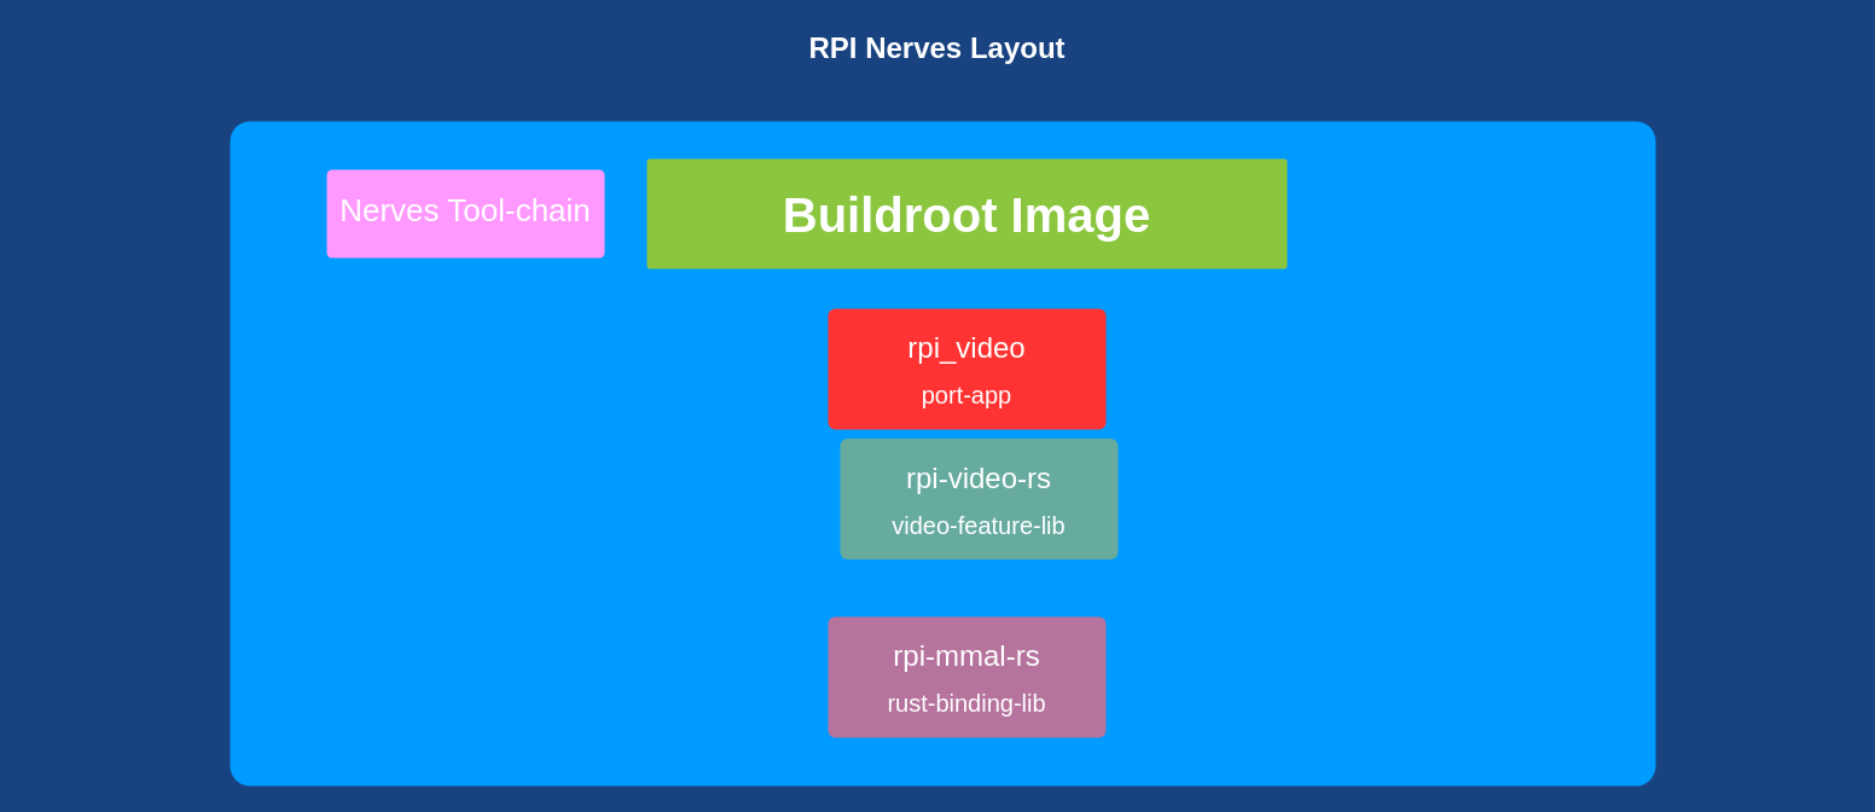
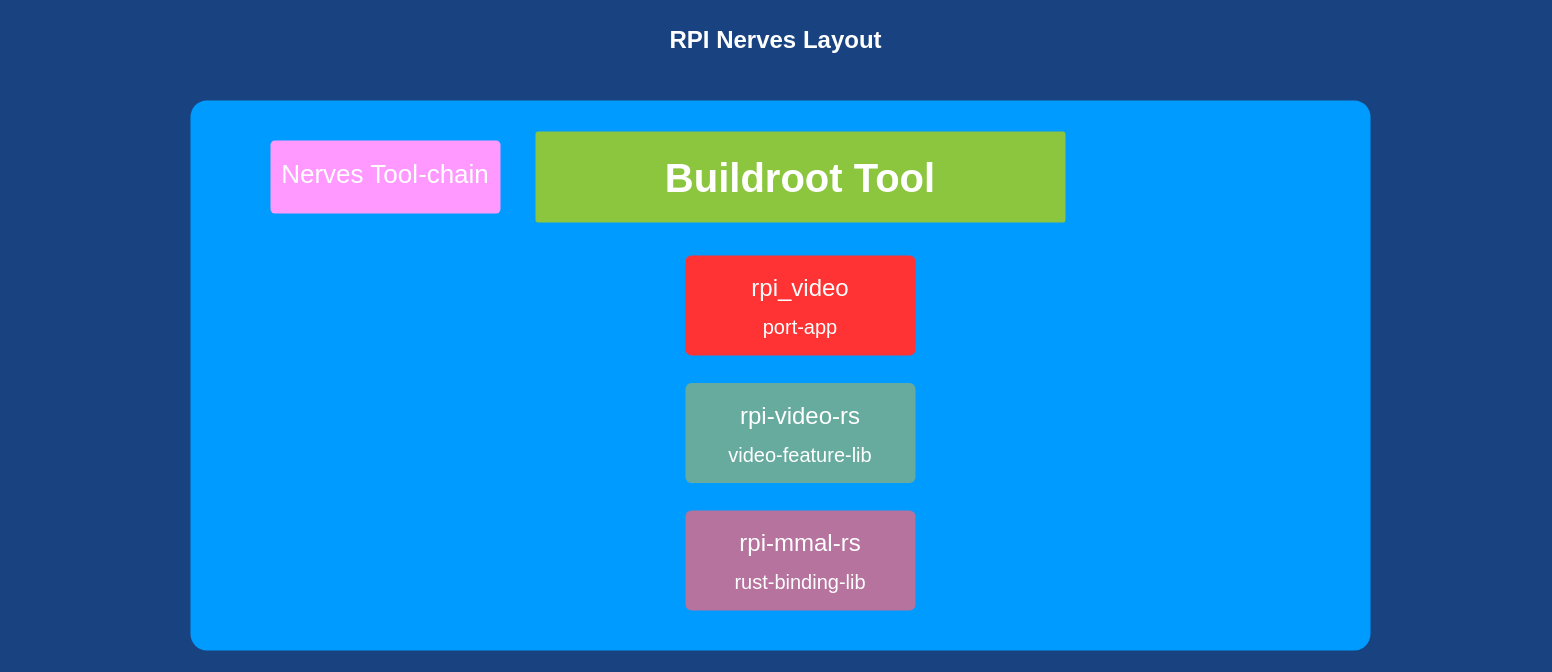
- <mxCell id="3" value="&lt;div&gt;&lt;font style=&quot;font-size: 40px&quot; color=&quot;#FFFFFF&quot;&gt;&lt;b&gt;&lt;font style=&quot;font-size: 40px&quot;&gt;Buildroot Image&lt;/font&gt;&lt;/b&gt;&lt;/font&gt;&lt;/div&gt;" style="rounded=1;whiteSpace=wrap;html=1;shadow=0;strokeWidth=2;fillColor=#8BC63E;fontSize=12;fontColor=#000000;align=center;strokeColor=none;arcSize=3;" parent="1" vertex="1"><mxGeometry x="535" y="131" width="530" height="91" as="geometry" /></mxCell>
+ <mxCell id="3" value="&lt;div&gt;&lt;font style=&quot;font-size: 40px&quot; color=&quot;#FFFFFF&quot;&gt;&lt;b&gt;&lt;font style=&quot;font-size: 40px&quot;&gt;Buildroot Tool&lt;/font&gt;&lt;/b&gt;&lt;/font&gt;&lt;/div&gt;" style="rounded=1;whiteSpace=wrap;html=1;shadow=0;strokeWidth=2;fillColor=#8BC63E;fontSize=12;fontColor=#000000;align=center;strokeColor=none;arcSize=3;" parent="1" vertex="1"><mxGeometry x="535" y="131" width="530" height="91" as="geometry" /></mxCell>
- <mxCell id="5" value="&lt;p style=&quot;line-height: 110%&quot;&gt;&lt;/p&gt;&lt;div style=&quot;font-size: 24px&quot;&gt;rpi-video-rs&lt;/div&gt;&lt;div&gt;&lt;br&gt;&lt;/div&gt;&lt;div style=&quot;font-size: 20px ; line-height: 100%&quot;&gt;video-feature-lib&lt;/div&gt;&lt;p&gt;&lt;/p&gt;" style="rounded=1;whiteSpace=wrap;html=1;shadow=0;strokeWidth=2;fillColor=#67AB9F;fontSize=12;fontColor=#FFFFFF;align=center;strokeColor=none;arcSize=6;verticalAlign=top;" parent="1" vertex="1"><mxGeometry x="695" y="362.5" width="230" height="100" as="geometry" /></mxCell>
+ <mxCell id="5" value="&lt;p style=&quot;line-height: 110%&quot;&gt;&lt;/p&gt;&lt;div style=&quot;font-size: 24px&quot;&gt;rpi-video-rs&lt;/div&gt;&lt;div&gt;&lt;br&gt;&lt;/div&gt;&lt;div style=&quot;font-size: 20px ; line-height: 100%&quot;&gt;video-feature-lib&lt;/div&gt;&lt;p&gt;&lt;/p&gt;" style="rounded=1;whiteSpace=wrap;html=1;shadow=0;strokeWidth=2;fillColor=#67AB9F;fontSize=12;fontColor=#FFFFFF;align=center;strokeColor=none;arcSize=6;verticalAlign=top;" parent="1" vertex="1"><mxGeometry x="685" y="382.5" width="230" height="100" as="geometry" /></mxCell>
